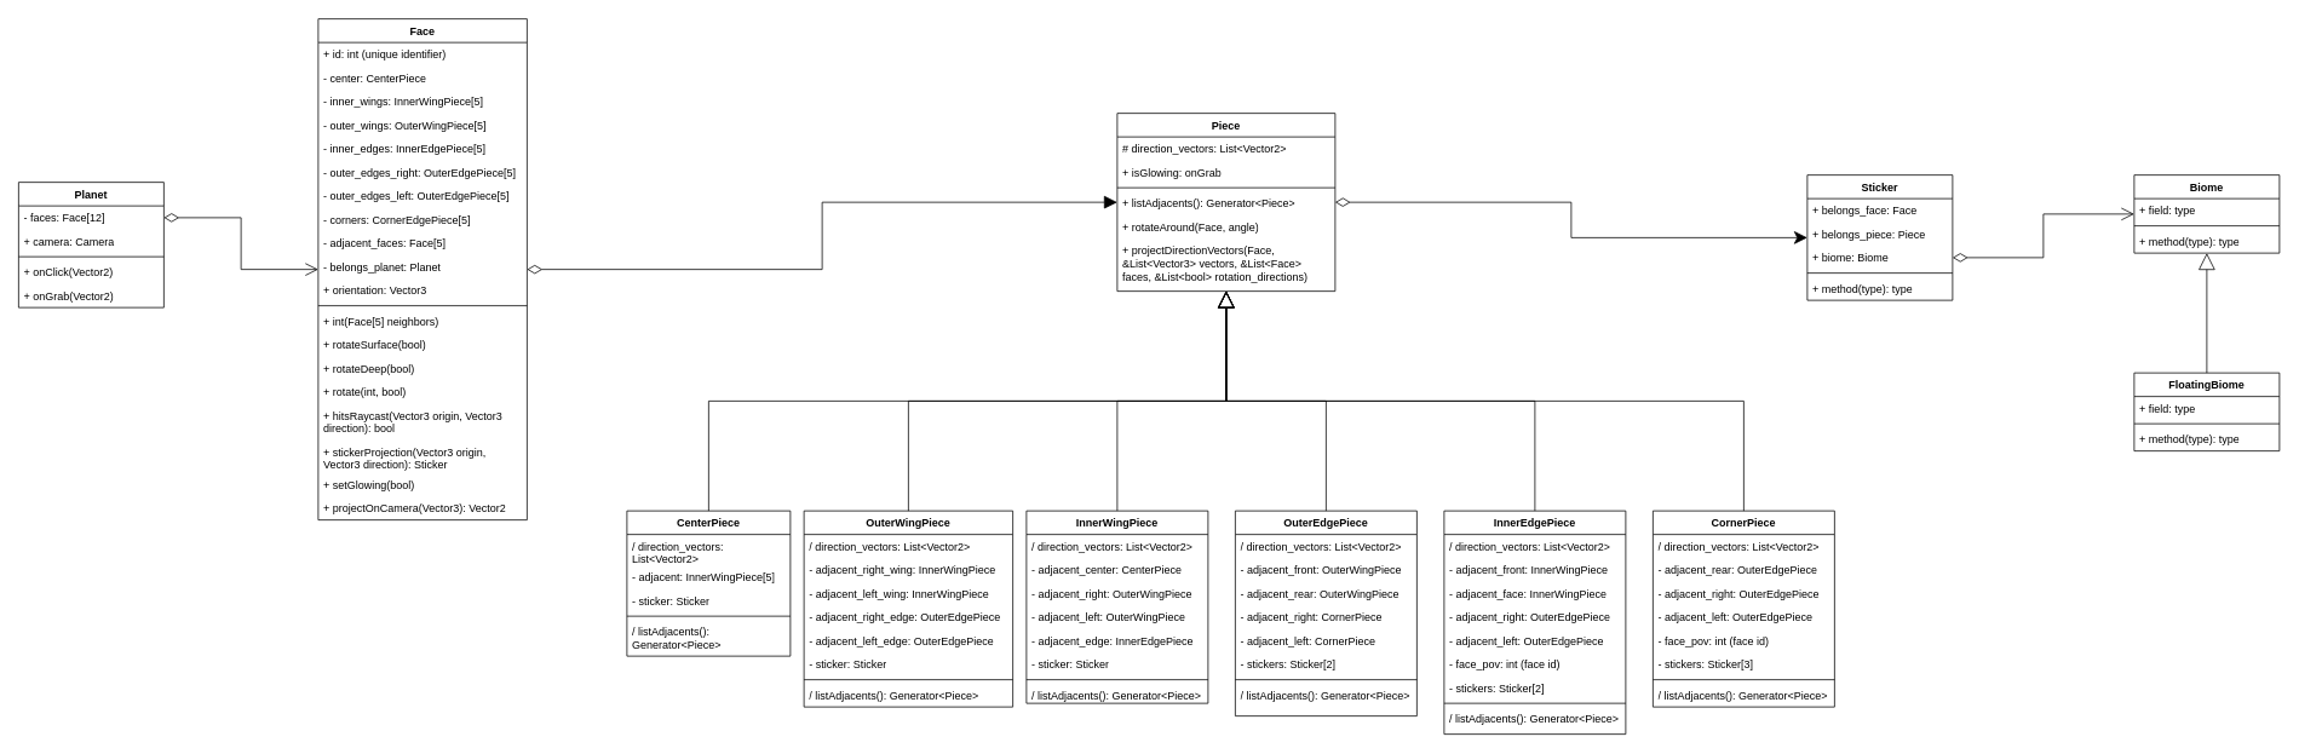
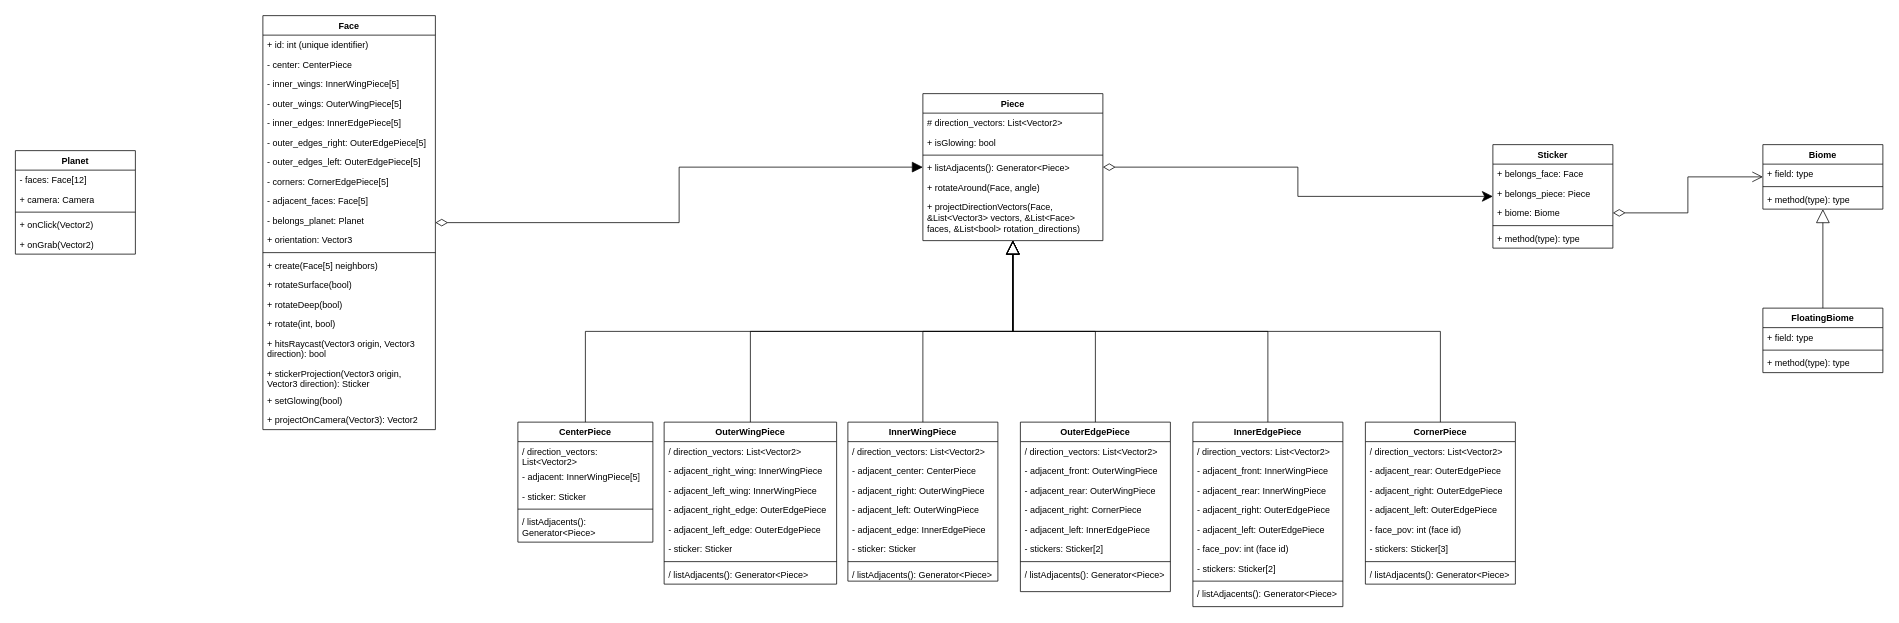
- <mxCell id="4" value="+ isGlowing: onGrab" style="text;strokeColor=none;fillColor=none;align=left;verticalAlign=top;spacingLeft=4;spacingRight=4;overflow=hidden;rotatable=0;points=[[0,0.5],[1,0.5]];portConstraint=eastwest;whiteSpace=wrap;html=1;" vertex="1" parent="2"><mxGeometry y="52" width="240" height="26" as="geometry" /></mxCell>
+ <mxCell id="4" value="+ isGlowing: bool" style="text;strokeColor=none;fillColor=none;align=left;verticalAlign=top;spacingLeft=4;spacingRight=4;overflow=hidden;rotatable=0;points=[[0,0.5],[1,0.5]];portConstraint=eastwest;whiteSpace=wrap;html=1;" vertex="1" parent="2"><mxGeometry y="52" width="240" height="26" as="geometry" /></mxCell>
- <mxCell id="100" value="" style="endArrow=open;html=1;endSize=12;startArrow=diamondThin;startSize=14;startFill=0;edgeStyle=orthogonalEdgeStyle;align=left;verticalAlign=bottom;rounded=0;" edge="1" parent="1" source="95" target="73"><mxGeometry x="-1" y="3" relative="1" as="geometry"><mxPoint x="350" y="230" as="sourcePoint" /><mxPoint x="570" y="270" as="targetPoint" /></mxGeometry></mxCell>
- <mxCell id="86" value="+ int(Face[5] neighbors)" style="text;strokeColor=none;fillColor=none;align=left;verticalAlign=top;spacingLeft=4;spacingRight=4;overflow=hidden;rotatable=0;points=[[0,0.5],[1,0.5]];portConstraint=eastwest;whiteSpace=wrap;html=1;" vertex="1" parent="73"><mxGeometry y="320" width="230" height="26" as="geometry" /></mxCell>
+ <mxCell id="86" value="+ create(Face[5] neighbors)" style="text;strokeColor=none;fillColor=none;align=left;verticalAlign=top;spacingLeft=4;spacingRight=4;overflow=hidden;rotatable=0;points=[[0,0.5],[1,0.5]];portConstraint=eastwest;whiteSpace=wrap;html=1;" vertex="1" parent="73"><mxGeometry y="320" width="230" height="26" as="geometry" /></mxCell>
- <mxCell id="48" value="- adjacent_face: InnerWingPiece" style="text;strokeColor=none;fillColor=none;align=left;verticalAlign=top;spacingLeft=4;spacingRight=4;overflow=hidden;rotatable=0;points=[[0,0.5],[1,0.5]];portConstraint=eastwest;whiteSpace=wrap;html=1;" vertex="1" parent="45"><mxGeometry y="78" width="200" height="26" as="geometry" /></mxCell>
+ <mxCell id="48" value="- adjacent_rear: InnerWingPiece" style="text;strokeColor=none;fillColor=none;align=left;verticalAlign=top;spacingLeft=4;spacingRight=4;overflow=hidden;rotatable=0;points=[[0,0.5],[1,0.5]];portConstraint=eastwest;whiteSpace=wrap;html=1;" vertex="1" parent="45"><mxGeometry y="78" width="200" height="26" as="geometry" /></mxCell>
- <mxCell id="41" value="- adjacent_left: CornerPiece" style="text;strokeColor=none;fillColor=none;align=left;verticalAlign=top;spacingLeft=4;spacingRight=4;overflow=hidden;rotatable=0;points=[[0,0.5],[1,0.5]];portConstraint=eastwest;whiteSpace=wrap;html=1;" vertex="1" parent="36"><mxGeometry y="130" width="200" height="26" as="geometry" /></mxCell>
+ <mxCell id="41" value="- adjacent_left: InnerEdgePiece" style="text;strokeColor=none;fillColor=none;align=left;verticalAlign=top;spacingLeft=4;spacingRight=4;overflow=hidden;rotatable=0;points=[[0,0.5],[1,0.5]];portConstraint=eastwest;whiteSpace=wrap;html=1;" vertex="1" parent="36"><mxGeometry y="130" width="200" height="26" as="geometry" /></mxCell>
